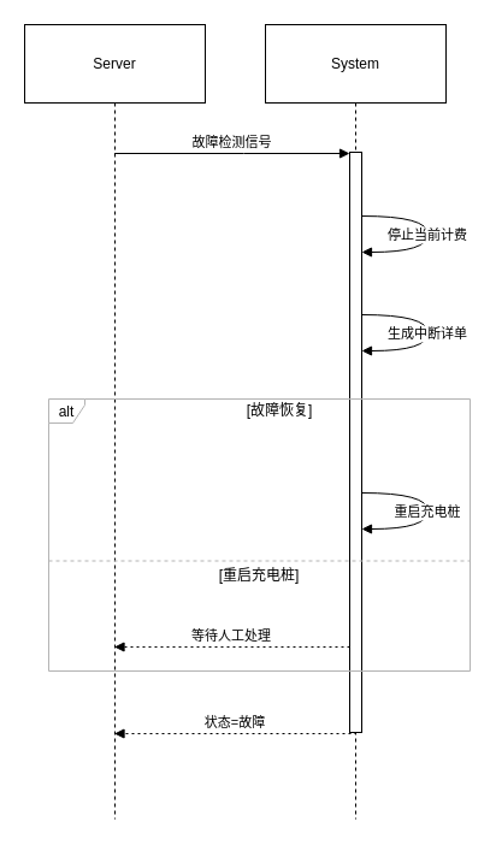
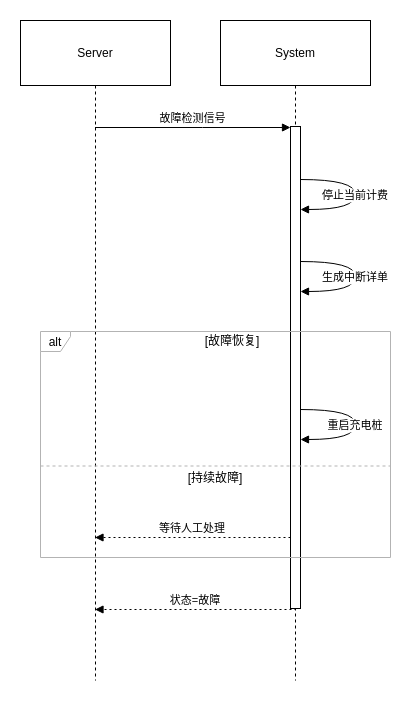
- <mxCell id="7" value="[重启充电桩]" style="shape=line;dashed=1;whiteSpace=wrap;verticalAlign=top;labelPosition=center;verticalLabelPosition=middle;align=center;strokeColor=#B3B3B3;" vertex="1" parent="5"><mxGeometry y="133" width="350" height="3" as="geometry" /></mxCell>
+ <mxCell id="7" value="[持续故障]" style="shape=line;dashed=1;whiteSpace=wrap;verticalAlign=top;labelPosition=center;verticalLabelPosition=middle;align=center;strokeColor=#B3B3B3;" vertex="1" parent="5"><mxGeometry y="133" width="350" height="3" as="geometry" /></mxCell>
